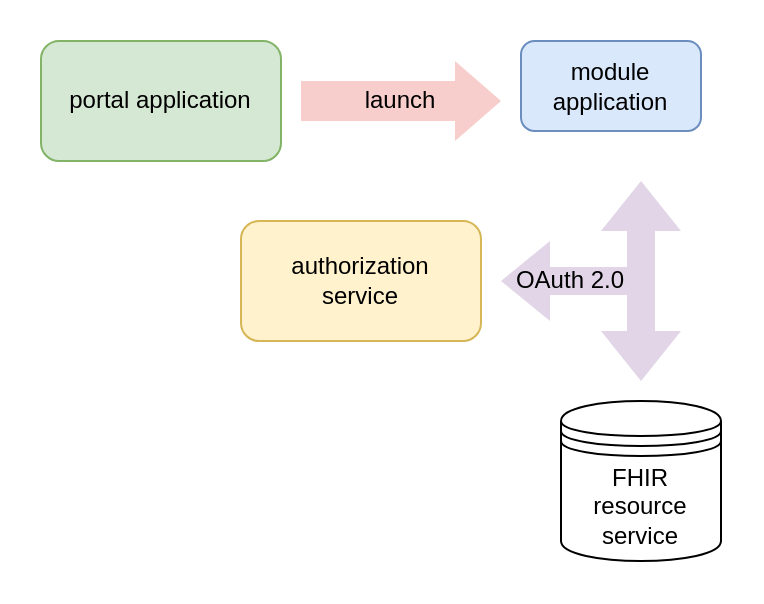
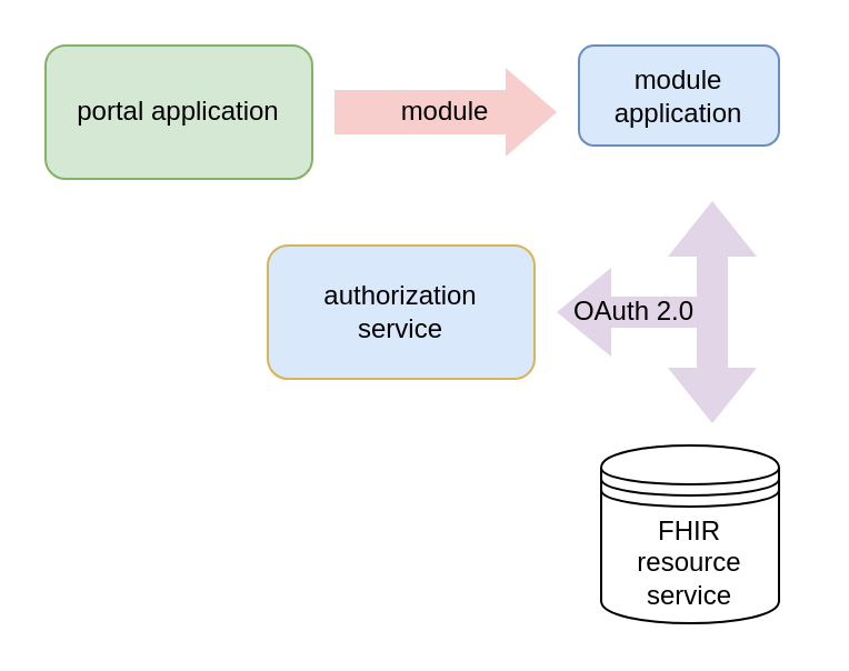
- <mxCell id="4" value="launch" style="shape=singleArrow;whiteSpace=wrap;html=1;arrowWidth=0.5;arrowSize=0.23;fillColor=#f8cecc;strokeColor=none;" parent="1" vertex="1"><mxGeometry x="150" y="30" width="100" height="40" as="geometry" /></mxCell>
+ <mxCell id="4" value="module" style="shape=singleArrow;whiteSpace=wrap;html=1;arrowWidth=0.5;arrowSize=0.23;fillColor=#f8cecc;strokeColor=none;" parent="1" vertex="1"><mxGeometry x="150" y="30" width="100" height="40" as="geometry" /></mxCell>
- <mxCell id="5" value="authorization &lt;br&gt;service" style="rounded=1;whiteSpace=wrap;html=1;fillColor=#fff2cc;strokeColor=#d6b656;" parent="1" vertex="1"><mxGeometry x="120" y="110" width="120" height="60" as="geometry" /></mxCell>
+ <mxCell id="5" value="authorization &lt;br&gt;service" style="rounded=1;whiteSpace=wrap;html=1;fillColor=#dae8fc;strokeColor=#d6b656;" parent="1" vertex="1"><mxGeometry x="120" y="110" width="120" height="60" as="geometry" /></mxCell>
- <mxCell id="6" value="FHIR resource service" style="shape=datastore;whiteSpace=wrap;html=1;" parent="1" vertex="1"><mxGeometry x="280" y="200" width="80" height="80" as="geometry" /></mxCell>
+ <mxCell id="6" value="FHIR resource service" style="shape=datastore;whiteSpace=wrap;html=1;" parent="1" vertex="1"><mxGeometry x="270" y="200" width="80" height="80" as="geometry" /></mxCell>
